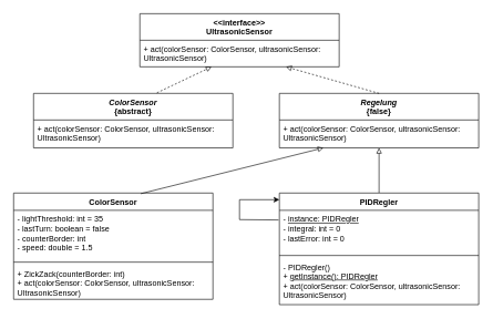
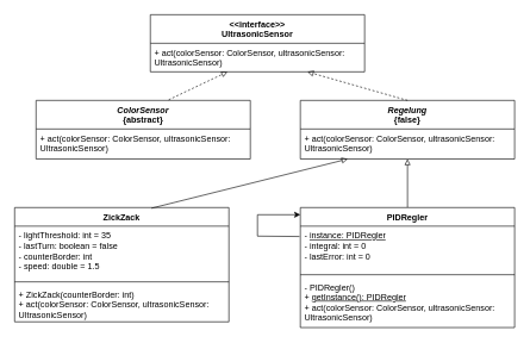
- <mxCell id="14" value="ColorSensor" style="swimlane;fontStyle=1;align=center;verticalAlign=top;childLayout=stackLayout;horizontal=1;startSize=26;horizontalStack=0;resizeParent=1;resizeParentMax=0;resizeLast=0;collapsible=1;marginBottom=0;whiteSpace=wrap;html=1;" parent="1" vertex="1"><mxGeometry x="20" y="290" width="300" height="160" as="geometry" /></mxCell>
+ <mxCell id="14" value="ZickZack" style="swimlane;fontStyle=1;align=center;verticalAlign=top;childLayout=stackLayout;horizontal=1;startSize=26;horizontalStack=0;resizeParent=1;resizeParentMax=0;resizeLast=0;collapsible=1;marginBottom=0;whiteSpace=wrap;html=1;" parent="1" vertex="1"><mxGeometry x="20" y="290" width="300" height="160" as="geometry" /></mxCell>
